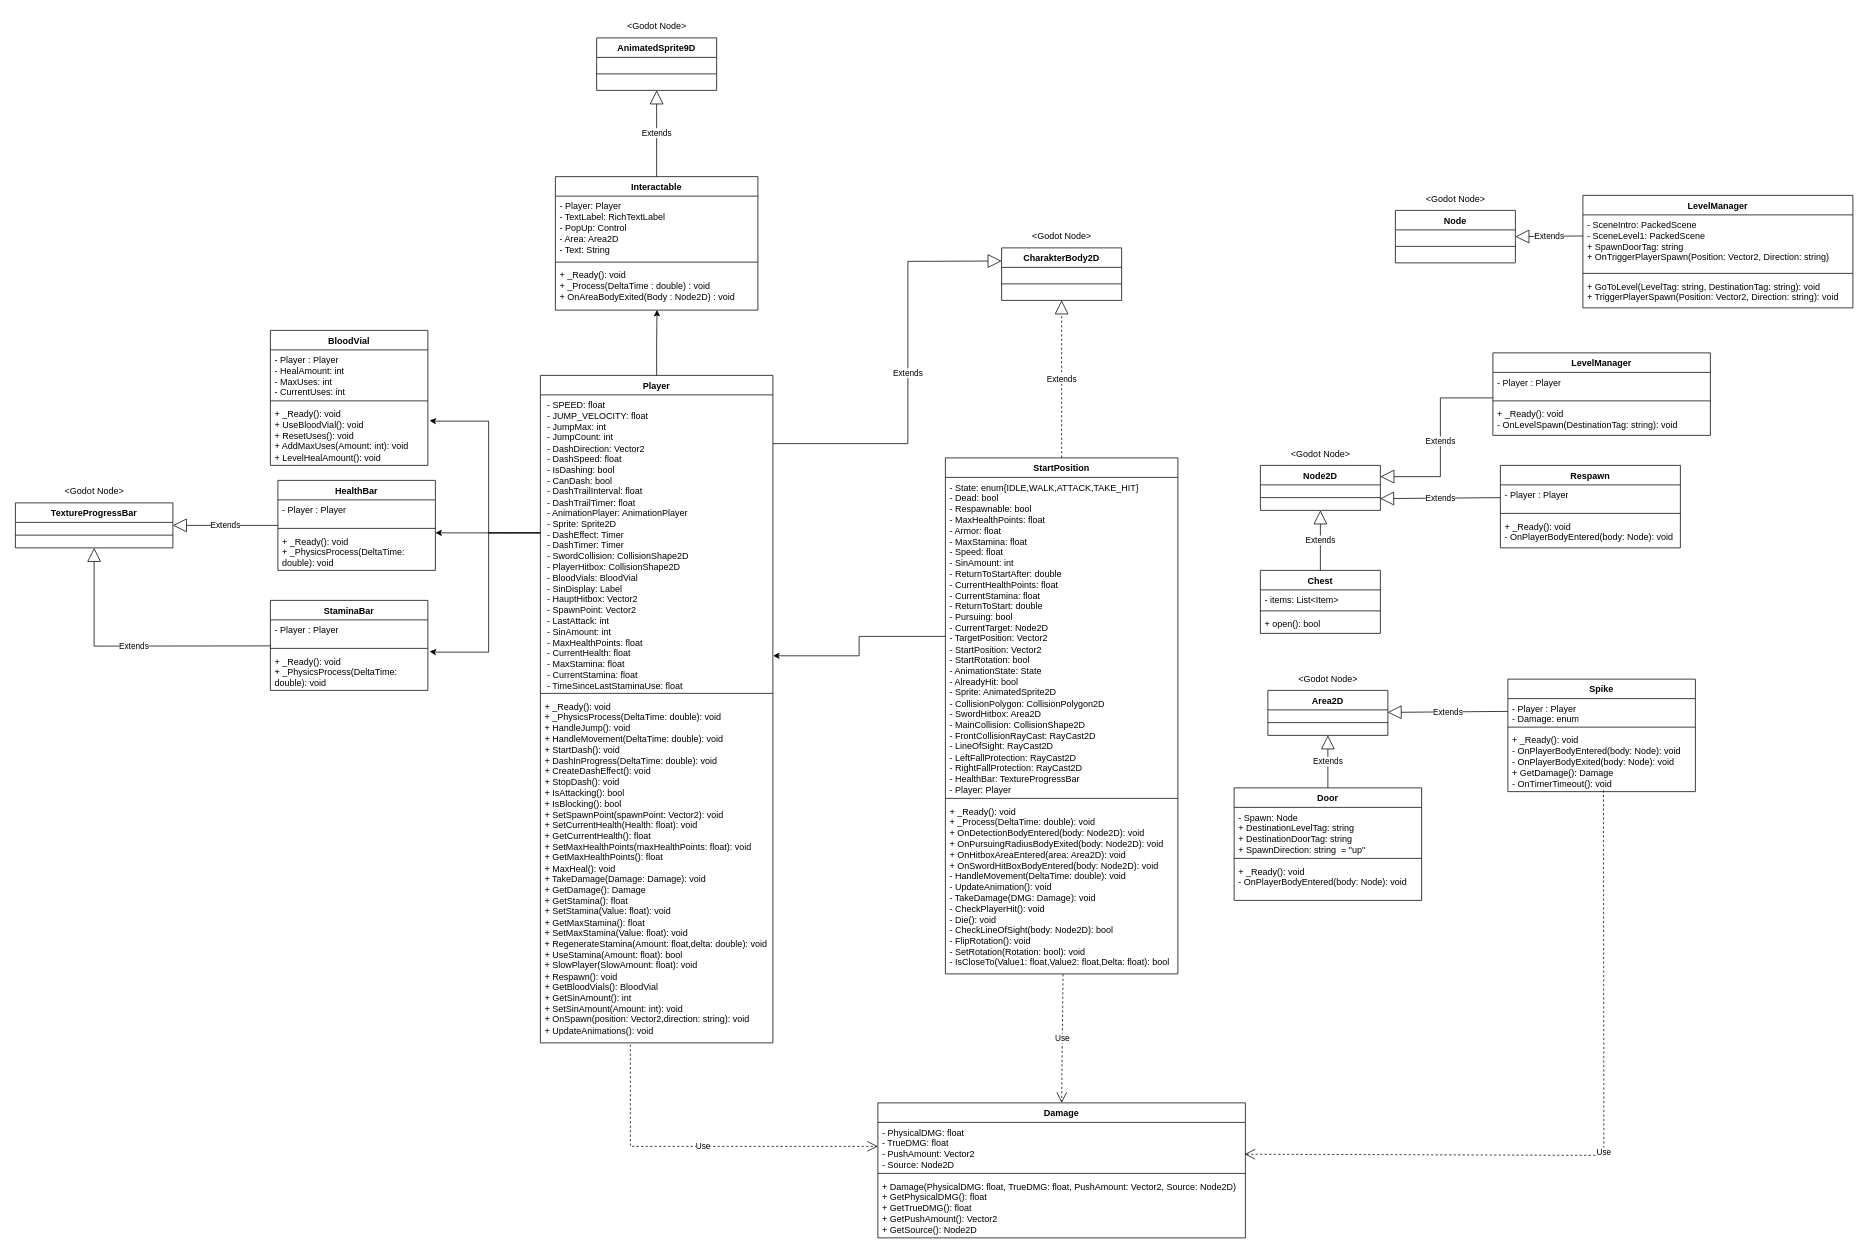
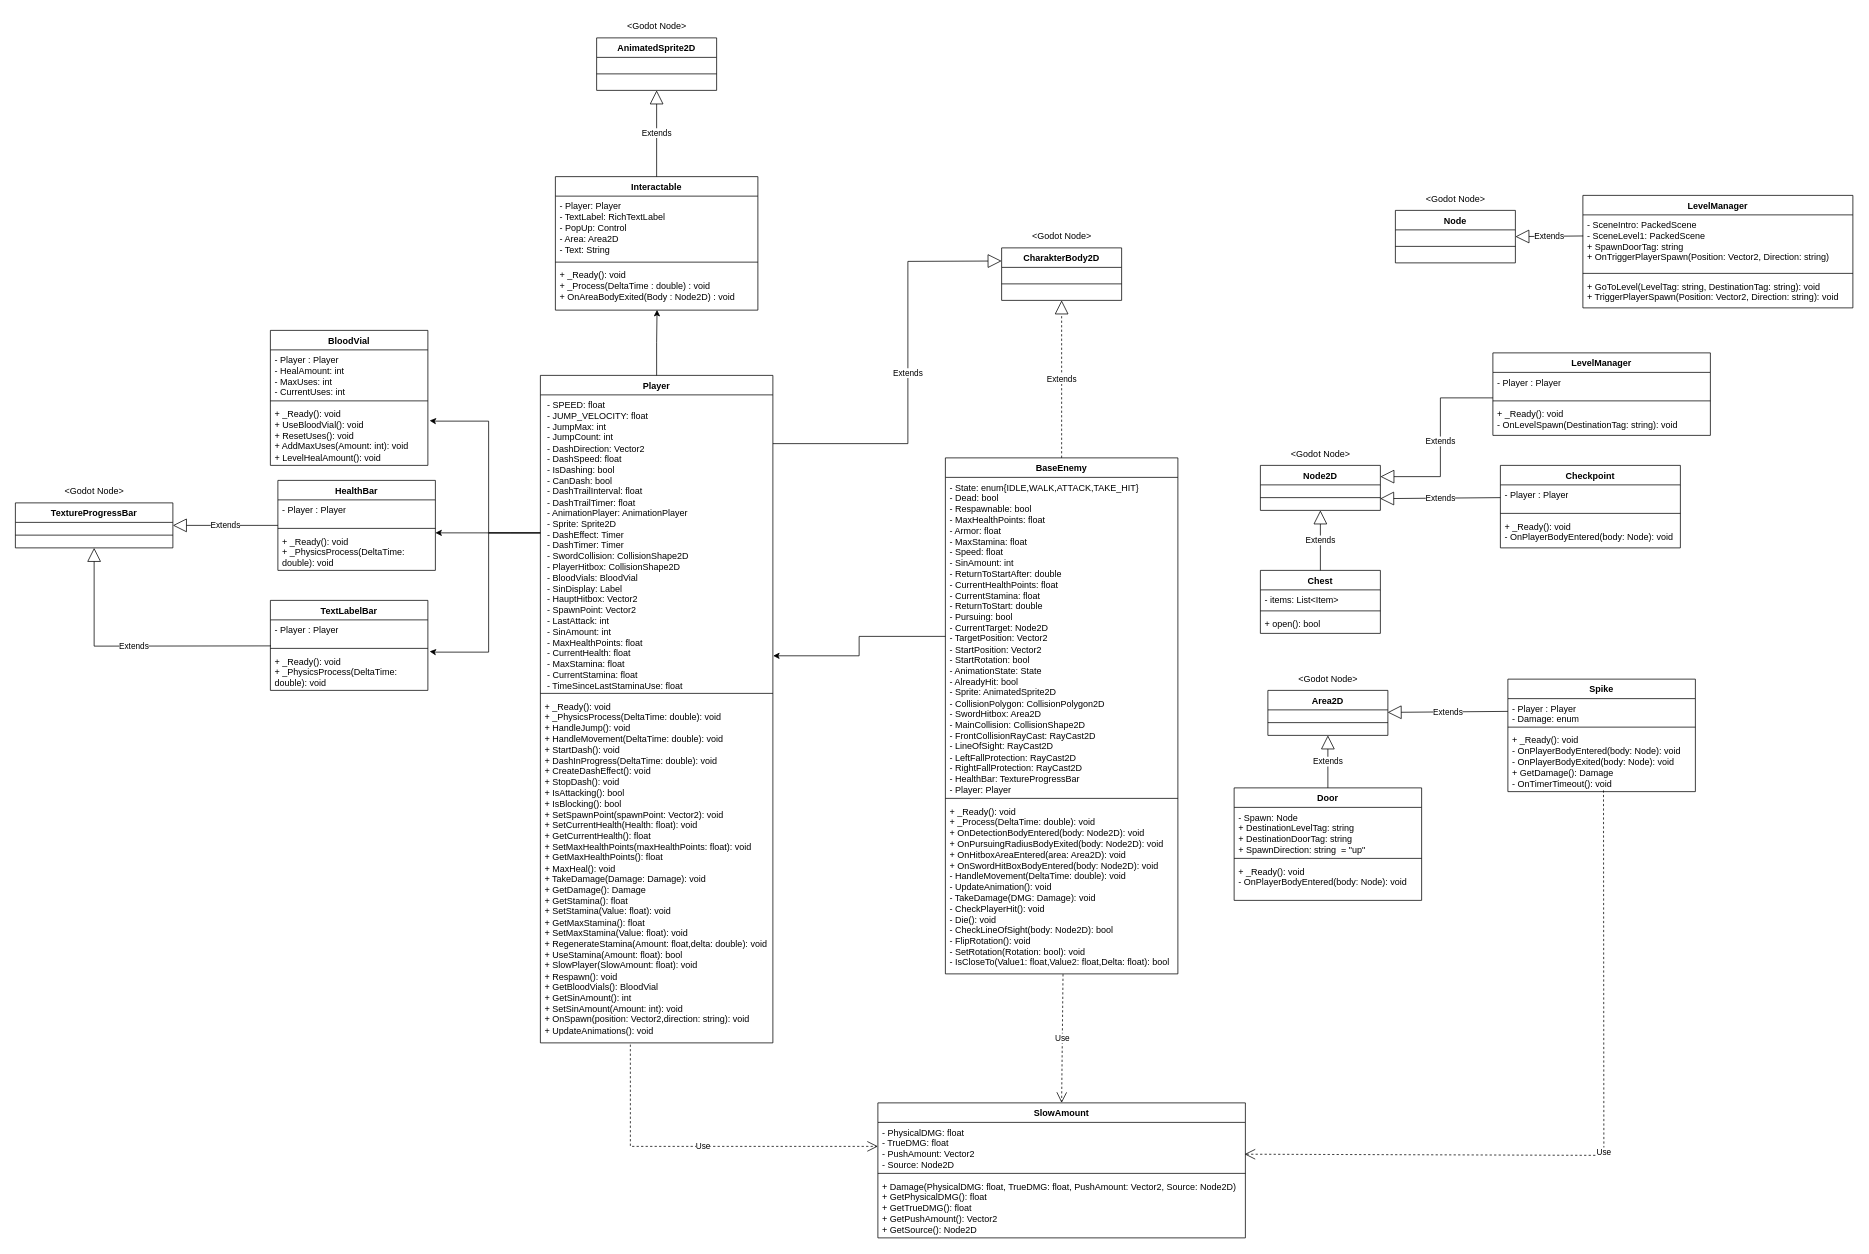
- <mxCell id="91" value="AnimatedSprite9D" style="swimlane;fontStyle=1;align=center;verticalAlign=top;childLayout=stackLayout;horizontal=1;startSize=26;horizontalStack=0;resizeParent=1;resizeParentMax=0;resizeLast=0;collapsible=1;marginBottom=0;whiteSpace=wrap;html=1;" vertex="1" parent="1"><mxGeometry x="795" y="50" width="160" height="70" as="geometry" /></mxCell>
+ <mxCell id="91" value="AnimatedSprite2D" style="swimlane;fontStyle=1;align=center;verticalAlign=top;childLayout=stackLayout;horizontal=1;startSize=26;horizontalStack=0;resizeParent=1;resizeParentMax=0;resizeLast=0;collapsible=1;marginBottom=0;whiteSpace=wrap;html=1;" vertex="1" parent="1"><mxGeometry x="795" y="50" width="160" height="70" as="geometry" /></mxCell>
- <mxCell id="5" value="StartPosition" style="swimlane;fontStyle=1;align=center;verticalAlign=top;childLayout=stackLayout;horizontal=1;startSize=26;horizontalStack=0;resizeParent=1;resizeParentMax=0;resizeLast=0;collapsible=1;marginBottom=0;whiteSpace=wrap;html=1;" parent="1" vertex="1"><mxGeometry x="1260" y="610" width="310" height="688" as="geometry" /></mxCell>
+ <mxCell id="5" value="BaseEnemy" style="swimlane;fontStyle=1;align=center;verticalAlign=top;childLayout=stackLayout;horizontal=1;startSize=26;horizontalStack=0;resizeParent=1;resizeParentMax=0;resizeLast=0;collapsible=1;marginBottom=0;whiteSpace=wrap;html=1;" parent="1" vertex="1"><mxGeometry x="1260" y="610" width="310" height="688" as="geometry" /></mxCell>
- <mxCell id="46" value="Respawn" style="swimlane;fontStyle=1;align=center;verticalAlign=top;childLayout=stackLayout;horizontal=1;startSize=26;horizontalStack=0;resizeParent=1;resizeParentMax=0;resizeLast=0;collapsible=1;marginBottom=0;whiteSpace=wrap;html=1;" parent="1" vertex="1"><mxGeometry x="2000" y="620" width="240" height="110" as="geometry" /></mxCell>
+ <mxCell id="46" value="Checkpoint" style="swimlane;fontStyle=1;align=center;verticalAlign=top;childLayout=stackLayout;horizontal=1;startSize=26;horizontalStack=0;resizeParent=1;resizeParentMax=0;resizeLast=0;collapsible=1;marginBottom=0;whiteSpace=wrap;html=1;" parent="1" vertex="1"><mxGeometry x="2000" y="620" width="240" height="110" as="geometry" /></mxCell>
- <mxCell id="32" value="Stamina&lt;span style=&quot;background-color: initial;&quot;&gt;Bar&lt;/span&gt;" style="swimlane;fontStyle=1;align=center;verticalAlign=top;childLayout=stackLayout;horizontal=1;startSize=26;horizontalStack=0;resizeParent=1;resizeParentMax=0;resizeLast=0;collapsible=1;marginBottom=0;whiteSpace=wrap;html=1;" parent="1" vertex="1"><mxGeometry x="360" y="800" width="210" height="120" as="geometry" /></mxCell>
+ <mxCell id="32" value="TextLabel&lt;span style=&quot;background-color: initial;&quot;&gt;Bar&lt;/span&gt;" style="swimlane;fontStyle=1;align=center;verticalAlign=top;childLayout=stackLayout;horizontal=1;startSize=26;horizontalStack=0;resizeParent=1;resizeParentMax=0;resizeLast=0;collapsible=1;marginBottom=0;whiteSpace=wrap;html=1;" parent="1" vertex="1"><mxGeometry x="360" y="800" width="210" height="120" as="geometry" /></mxCell>
- <mxCell id="18" value="Damage" style="swimlane;fontStyle=1;align=center;verticalAlign=top;childLayout=stackLayout;horizontal=1;startSize=26;horizontalStack=0;resizeParent=1;resizeParentMax=0;resizeLast=0;collapsible=1;marginBottom=0;whiteSpace=wrap;html=1;" parent="1" vertex="1"><mxGeometry x="1170" y="1470" width="490" height="180" as="geometry" /></mxCell>
+ <mxCell id="18" value="SlowAmount" style="swimlane;fontStyle=1;align=center;verticalAlign=top;childLayout=stackLayout;horizontal=1;startSize=26;horizontalStack=0;resizeParent=1;resizeParentMax=0;resizeLast=0;collapsible=1;marginBottom=0;whiteSpace=wrap;html=1;" parent="1" vertex="1"><mxGeometry x="1170" y="1470" width="490" height="180" as="geometry" /></mxCell>
